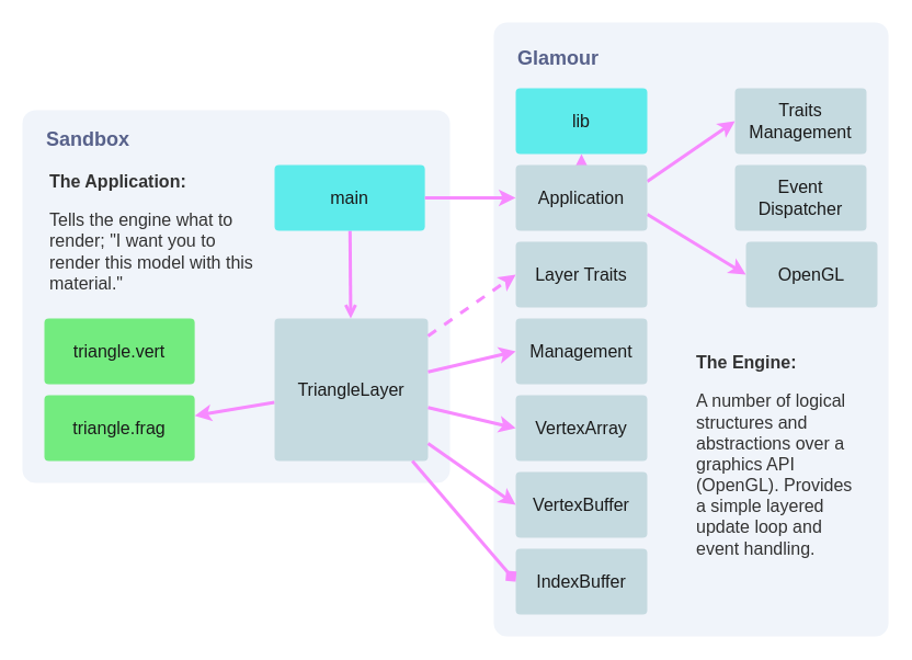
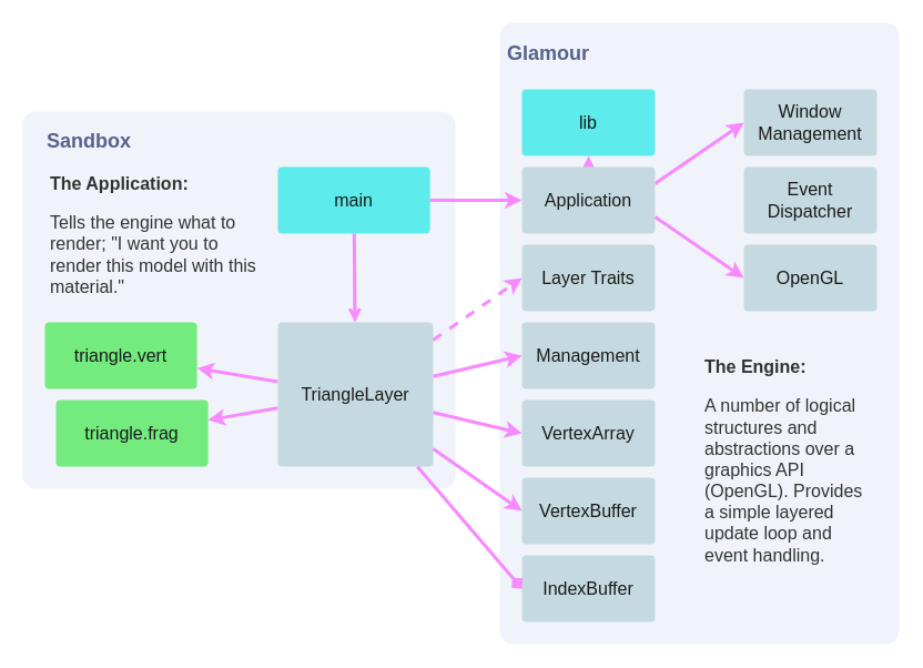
- <mxCell id="13" value="Glamour" style="text;strokeColor=none;fillColor=none;align=left;verticalAlign=middle;rounded=0;labelBackgroundColor=none;fontFamily=Arial;fontSize=18;fontStyle=1;html=1;whiteSpace=wrap;labelBorderColor=none;fontColor=#57618A;" vertex="1" parent="12"><mxGeometry x="19.998" y="20" width="62.222" height="26.25" as="geometry" /></mxCell>
+ <mxCell id="13" value="Glamour" style="text;strokeColor=none;fillColor=none;align=left;verticalAlign=middle;rounded=0;labelBackgroundColor=none;fontFamily=Arial;fontSize=18;fontStyle=1;html=1;whiteSpace=wrap;labelBorderColor=none;fontColor=#57618A;" vertex="1" parent="12"><mxGeometry x="4.998" y="15" width="62.222" height="26.25" as="geometry" /></mxCell>
- <mxCell id="26" value="Traits Management" style="rounded=1;whiteSpace=wrap;strokeColor=none;fillColor=#C5DAE0;shadow=0;arcSize=8;absoluteArcSize=1;fontSize=16;fontColor=#1A1A1A;fontStyle=0;html=1;labelBackgroundColor=none;" vertex="1" parent="12"><mxGeometry x="220" y="60" width="120" height="60" as="geometry" /></mxCell>
+ <mxCell id="26" value="Window Management" style="rounded=1;whiteSpace=wrap;strokeColor=none;fillColor=#C5DAE0;shadow=0;arcSize=8;absoluteArcSize=1;fontSize=16;fontColor=#1A1A1A;fontStyle=0;html=1;labelBackgroundColor=none;" vertex="1" parent="12"><mxGeometry x="220" y="60" width="120" height="60" as="geometry" /></mxCell>
- <mxCell id="25" value="OpenGL" style="rounded=1;whiteSpace=wrap;strokeColor=none;fillColor=#C5DAE0;shadow=0;arcSize=8;absoluteArcSize=1;fontSize=16;fontColor=#1A1A1A;fontStyle=0;html=1;labelBackgroundColor=none;" vertex="1" parent="12"><mxGeometry x="230" y="200" width="120" height="60" as="geometry" /></mxCell>
+ <mxCell id="25" value="OpenGL" style="rounded=1;whiteSpace=wrap;strokeColor=none;fillColor=#C5DAE0;shadow=0;arcSize=8;absoluteArcSize=1;fontSize=16;fontColor=#1A1A1A;fontStyle=0;html=1;labelBackgroundColor=none;" vertex="1" parent="12"><mxGeometry x="220" y="200" width="120" height="60" as="geometry" /></mxCell>
+ <mxCell id="6" style="edgeStyle=none;jumpSize=6;orthogonalLoop=1;jettySize=auto;html=1;strokeColor=#F78AFF;strokeWidth=3;fillColor=#F787FF;fontFamily=Arial;fontSize=16;fontColor=#1A1A1A;" edge="1" parent="2" source="8" target="5"><mxGeometry relative="1" as="geometry" /></mxCell>
- <mxCell id="9" value="triangle.frag" style="rounded=1;whiteSpace=wrap;strokeColor=none;fillColor=#73EB7F;shadow=0;arcSize=8;absoluteArcSize=1;fontSize=16;fontColor=#1A1A1A;fontStyle=0;html=1;" vertex="1" parent="2"><mxGeometry x="19.997" y="260" width="137.143" height="60.0" as="geometry" /></mxCell>
+ <mxCell id="9" value="triangle.frag" style="rounded=1;whiteSpace=wrap;strokeColor=none;fillColor=#73EB7F;shadow=0;arcSize=8;absoluteArcSize=1;fontSize=16;fontColor=#1A1A1A;fontStyle=0;html=1;" vertex="1" parent="2"><mxGeometry x="29.997" y="260" width="137.143" height="60.0" as="geometry" /></mxCell>
